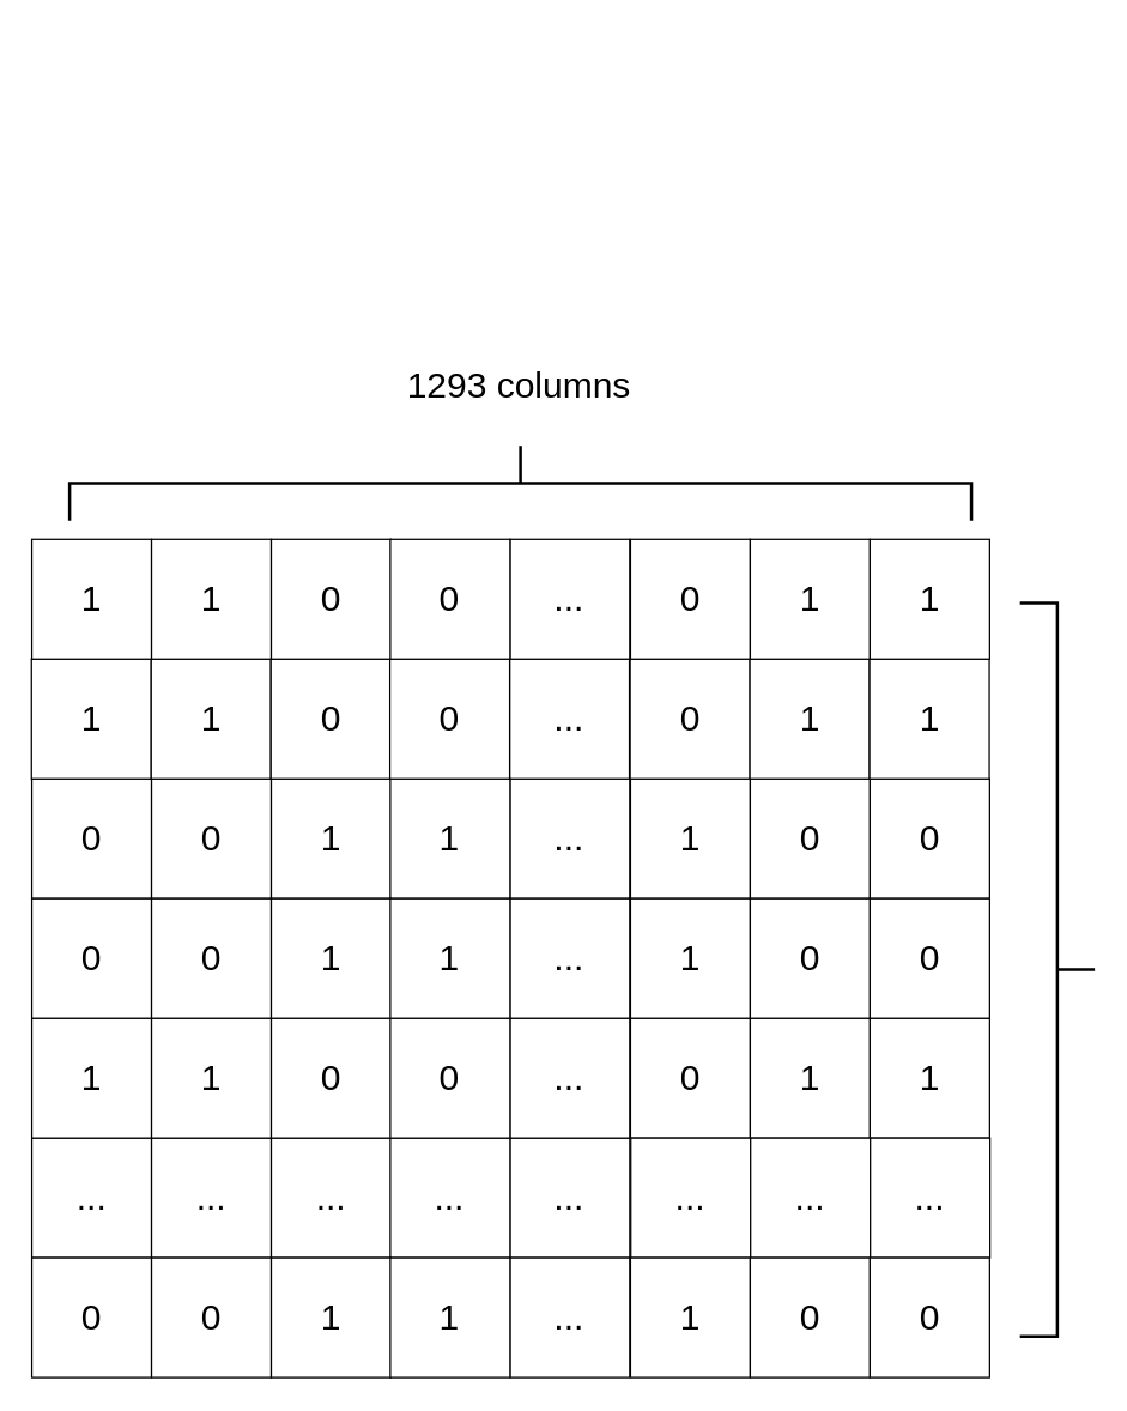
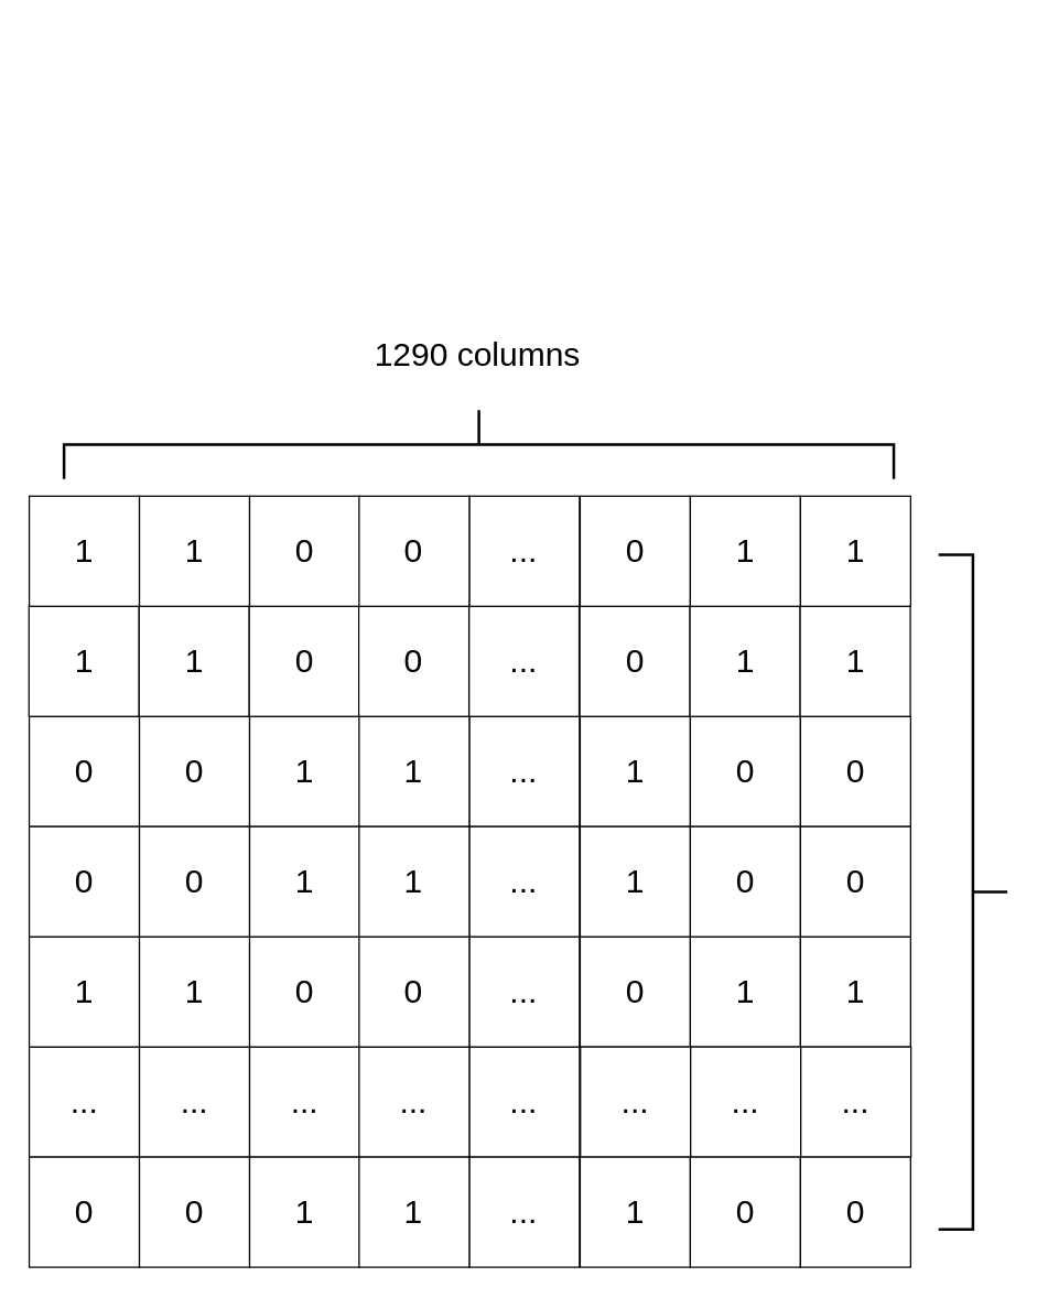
- <mxCell id="19" value="&lt;font style=&quot;font-size: 24px;&quot;&gt;1293 columns&lt;/font&gt;" style="text;html=1;align=center;verticalAlign=middle;resizable=0;points=[];autosize=1;strokeColor=none;fillColor=none;" parent="1" vertex="1"><mxGeometry x="260.52" y="237" width="170" height="40" as="geometry" /></mxCell>
+ <mxCell id="19" value="&lt;font style=&quot;font-size: 24px;&quot;&gt;1290 columns&lt;/font&gt;" style="text;html=1;align=center;verticalAlign=middle;resizable=0;points=[];autosize=1;strokeColor=none;fillColor=none;" parent="1" vertex="1"><mxGeometry x="260.52" y="237" width="170" height="40" as="geometry" /></mxCell>
